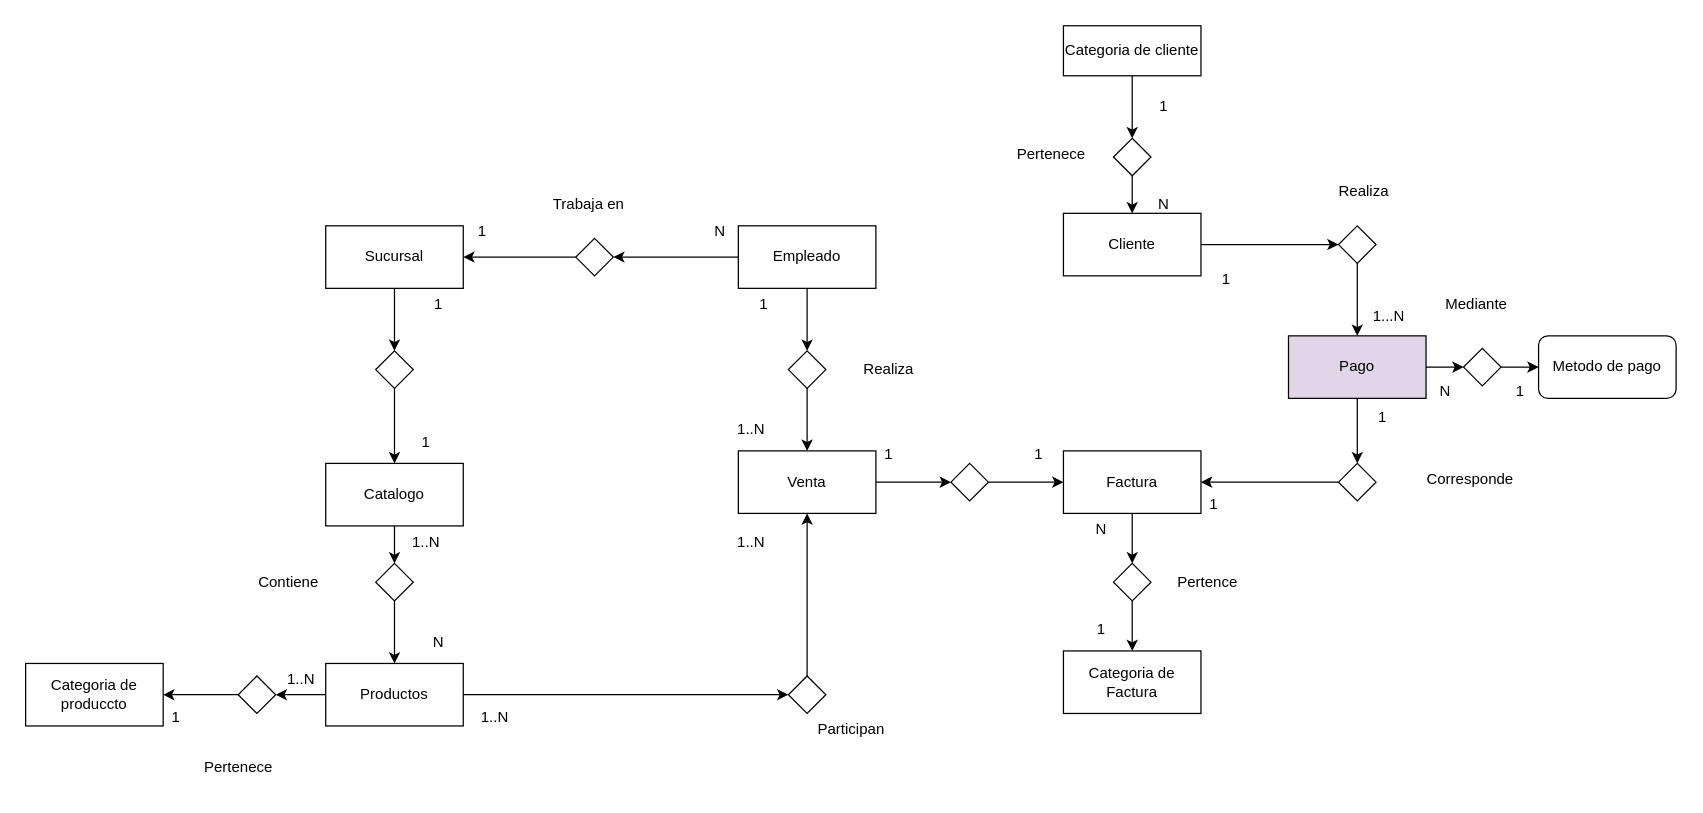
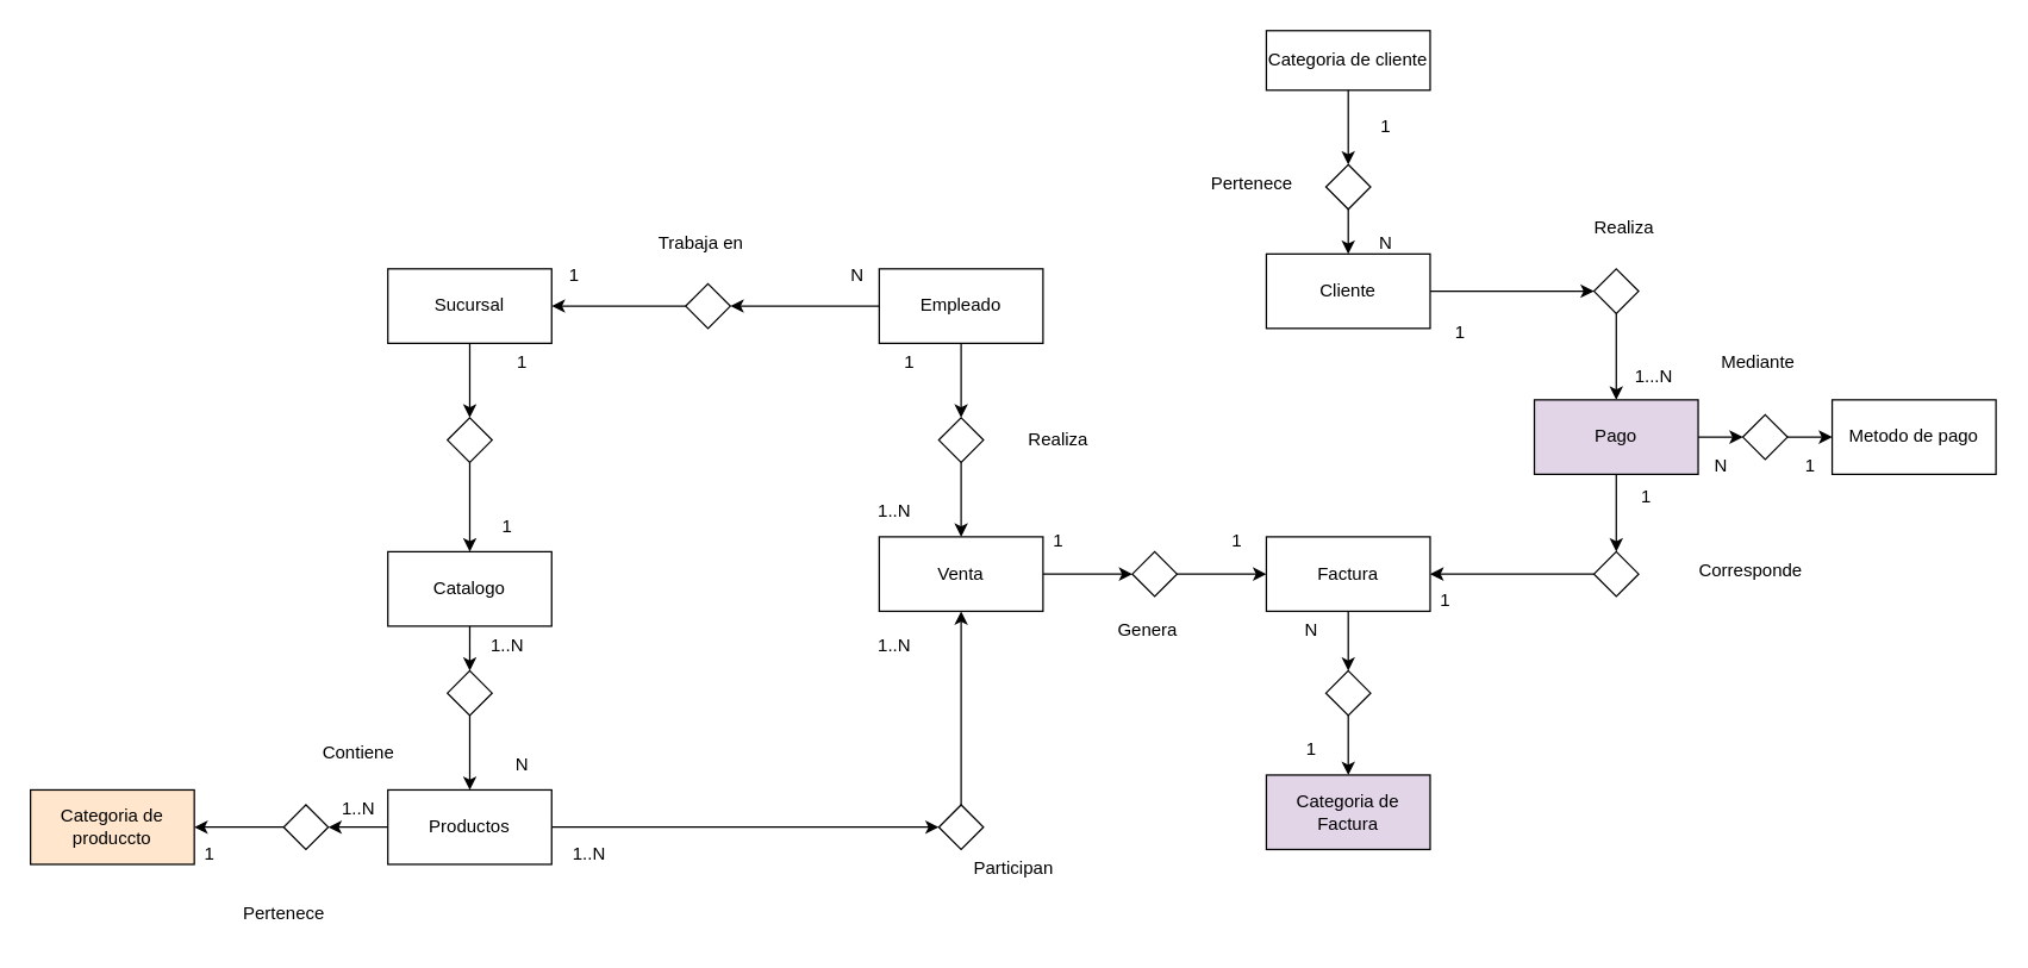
- <mxCell id="78" value="Metodo de pago" style="html=1;whiteSpace=wrap;rounded=1;" vertex="1" parent="1"><mxGeometry x="1230" y="268" width="110" height="50" as="geometry" /></mxCell>
+ <mxCell id="78" value="Metodo de pago" style="html=1;whiteSpace=wrap;" vertex="1" parent="1"><mxGeometry x="1230" y="268" width="110" height="50" as="geometry" /></mxCell>
+ <mxCell id="43" value="Genera" style="text;html=1;align=center;verticalAlign=middle;resizable=0;points=[];autosize=1;strokeColor=none;fillColor=none;" vertex="1" parent="1"><mxGeometry x="740" y="408" width="60" height="30" as="geometry" /></mxCell>
- <mxCell id="28" value="Contiene" style="text;html=1;align=center;verticalAlign=middle;resizable=0;points=[];autosize=1;strokeColor=none;fillColor=none;" vertex="1" parent="1"><mxGeometry x="195" y="450" width="70" height="30" as="geometry" /></mxCell>
+ <mxCell id="28" value="Contiene" style="text;html=1;align=center;verticalAlign=middle;resizable=0;points=[];autosize=1;strokeColor=none;fillColor=none;" vertex="1" parent="1"><mxGeometry x="205" y="490" width="70" height="30" as="geometry" /></mxCell>
- <mxCell id="63" value="Pertence" style="text;html=1;align=center;verticalAlign=middle;resizable=0;points=[];autosize=1;strokeColor=none;fillColor=none;" vertex="1" parent="1"><mxGeometry x="930" y="450" width="70" height="30" as="geometry" /></mxCell>
- <mxCell id="53" value="Categoria de Factura" style="html=1;whiteSpace=wrap;" vertex="1" parent="1"><mxGeometry x="850" y="520" width="110" height="50" as="geometry" /></mxCell>
+ <mxCell id="53" value="Categoria de Factura" style="html=1;whiteSpace=wrap;fillColor=#e1d5e7;" vertex="1" parent="1"><mxGeometry x="850" y="520" width="110" height="50" as="geometry" /></mxCell>
- <mxCell id="12" value="Categoria de produccto" style="html=1;whiteSpace=wrap;" vertex="1" parent="1"><mxGeometry x="20" y="530" width="110" height="50" as="geometry" /></mxCell>
+ <mxCell id="12" value="Categoria de produccto" style="html=1;whiteSpace=wrap;fillColor=#ffe6cc;" vertex="1" parent="1"><mxGeometry x="20" y="530" width="110" height="50" as="geometry" /></mxCell>
